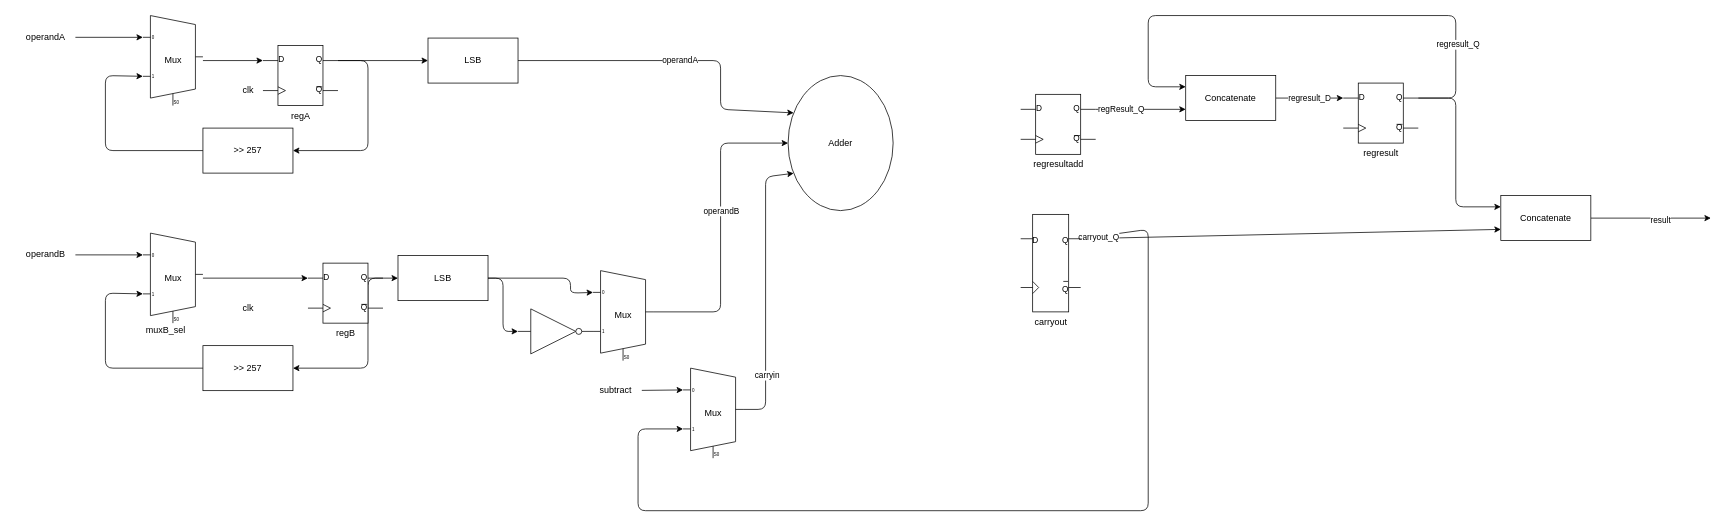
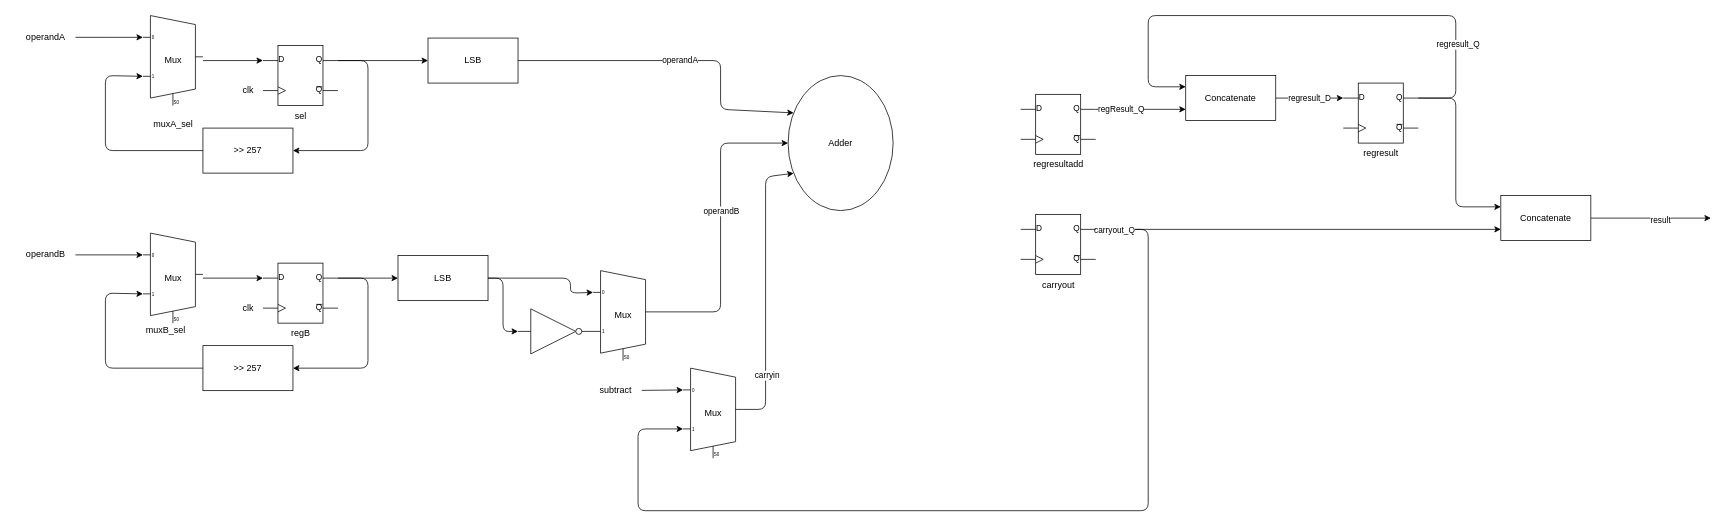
- <mxCell id="6" value="regA" style="verticalLabelPosition=bottom;shadow=0;dashed=0;align=center;html=1;verticalAlign=top;shape=mxgraph.electrical.logic_gates.d_type_flip-flop;" parent="1" vertex="1"><mxGeometry x="350" y="60" width="100" height="80" as="geometry" /></mxCell>
+ <mxCell id="6" value="sel" style="verticalLabelPosition=bottom;shadow=0;dashed=0;align=center;html=1;verticalAlign=top;shape=mxgraph.electrical.logic_gates.d_type_flip-flop;" parent="1" vertex="1"><mxGeometry x="350" y="60" width="100" height="80" as="geometry" /></mxCell>
+ <mxCell id="53" value="muxA_sel" style="text;html=1;align=center;verticalAlign=middle;resizable=0;points=[];autosize=1;strokeColor=none;fillColor=none;" vertex="1" parent="1"><mxGeometry x="190" y="150" width="80" height="30" as="geometry" /></mxCell>
- <mxCell id="30" value="carryout" style="verticalLabelPosition=bottom;shadow=0;dashed=0;align=center;html=1;verticalAlign=top;shape=mxgraph.electrical.logic_gates.d_type_flip-flop;" parent="1" vertex="1"><mxGeometry x="1360" y="285" width="80" height="130" as="geometry" /></mxCell>
+ <mxCell id="30" value="carryout" style="verticalLabelPosition=bottom;shadow=0;dashed=0;align=center;html=1;verticalAlign=top;shape=mxgraph.electrical.logic_gates.d_type_flip-flop;" parent="1" vertex="1"><mxGeometry x="1360" y="285" width="100" height="80" as="geometry" /></mxCell>
- <mxCell id="35" value="regB" style="verticalLabelPosition=bottom;shadow=0;dashed=0;align=center;html=1;verticalAlign=top;shape=mxgraph.electrical.logic_gates.d_type_flip-flop;" parent="1" vertex="1"><mxGeometry x="410" y="350" width="100" height="80" as="geometry" /></mxCell>
+ <mxCell id="35" value="regB" style="verticalLabelPosition=bottom;shadow=0;dashed=0;align=center;html=1;verticalAlign=top;shape=mxgraph.electrical.logic_gates.d_type_flip-flop;" parent="1" vertex="1"><mxGeometry x="350" y="350" width="100" height="80" as="geometry" /></mxCell>
